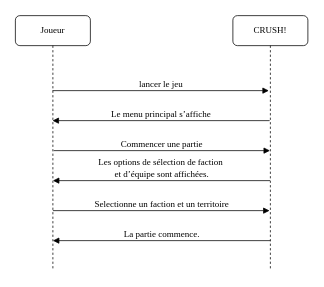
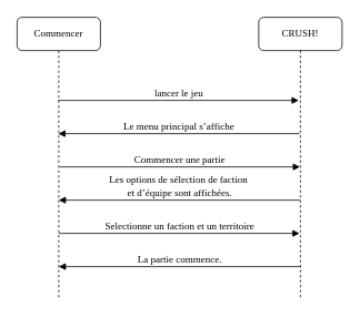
- <mxCell id="5" value="Joueur" style="shape=umlLifeline;perimeter=lifelinePerimeter;whiteSpace=wrap;html=1;container=1;collapsible=0;recursiveResize=0;outlineConnect=0;rounded=1;shadow=0;comic=0;labelBackgroundColor=none;strokeWidth=1;fontFamily=Verdana;fontSize=12;align=center;" parent="1" vertex="1"><mxGeometry x="20" y="20" width="100" height="340" as="geometry" /></mxCell>
+ <mxCell id="5" value="Commencer" style="shape=umlLifeline;perimeter=lifelinePerimeter;whiteSpace=wrap;html=1;container=1;collapsible=0;recursiveResize=0;outlineConnect=0;rounded=1;shadow=0;comic=0;labelBackgroundColor=none;strokeWidth=1;fontFamily=Verdana;fontSize=12;align=center;" parent="1" vertex="1"><mxGeometry x="20" y="20" width="100" height="340" as="geometry" /></mxCell>
